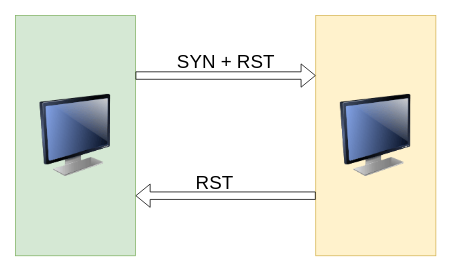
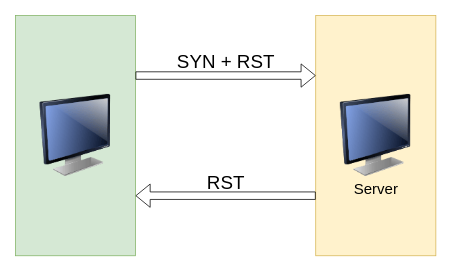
- <mxCell id="10" value="&lt;font style=&quot;font-size: 25px&quot;&gt;RST&lt;/font&gt;" style="text;html=1;align=center;verticalAlign=middle;resizable=0;points=[];autosize=1;" vertex="1" parent="1"><mxGeometry x="250" y="231" width="70" height="20" as="geometry" /></mxCell>
+ <mxCell id="10" value="&lt;font style=&quot;font-size: 25px&quot;&gt;RST&lt;/font&gt;" style="text;html=1;align=center;verticalAlign=middle;resizable=0;points=[];autosize=1;" vertex="1" parent="1"><mxGeometry x="265" y="231" width="70" height="20" as="geometry" /></mxCell>
+ <mxCell id="7" value="&lt;font style=&quot;font-size: 20px&quot;&gt;Server&lt;/font&gt;" style="text;html=1;align=center;verticalAlign=middle;resizable=0;points=[];autosize=1;" vertex="1" parent="1"><mxGeometry x="465" y="240" width="70" height="20" as="geometry" /></mxCell>
